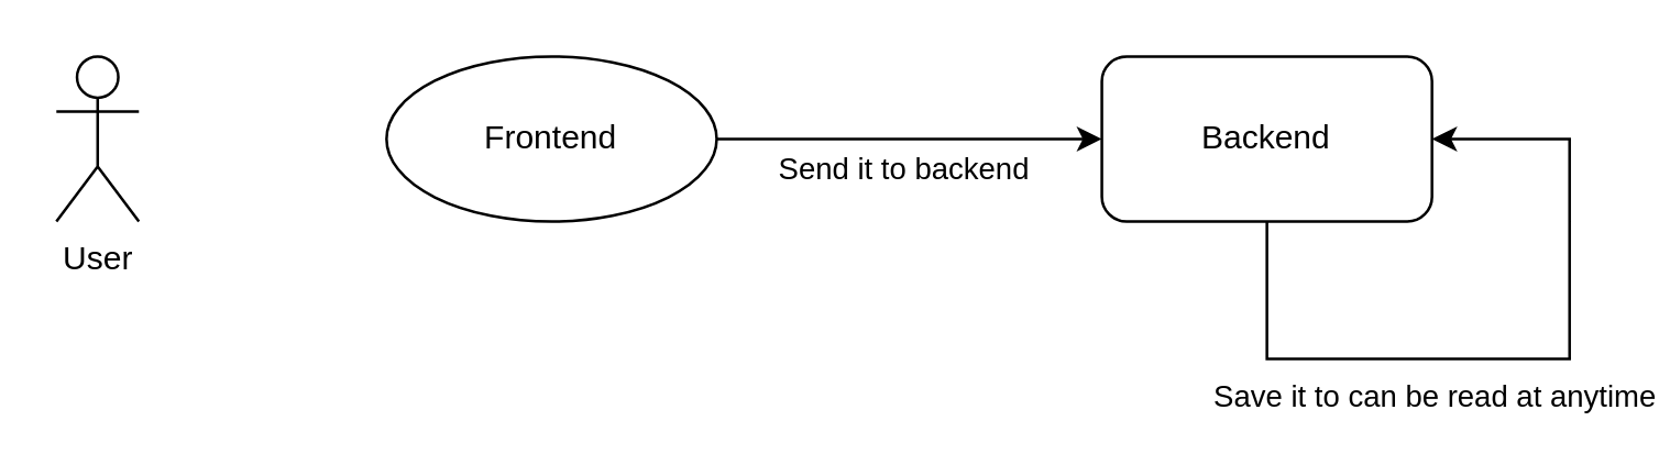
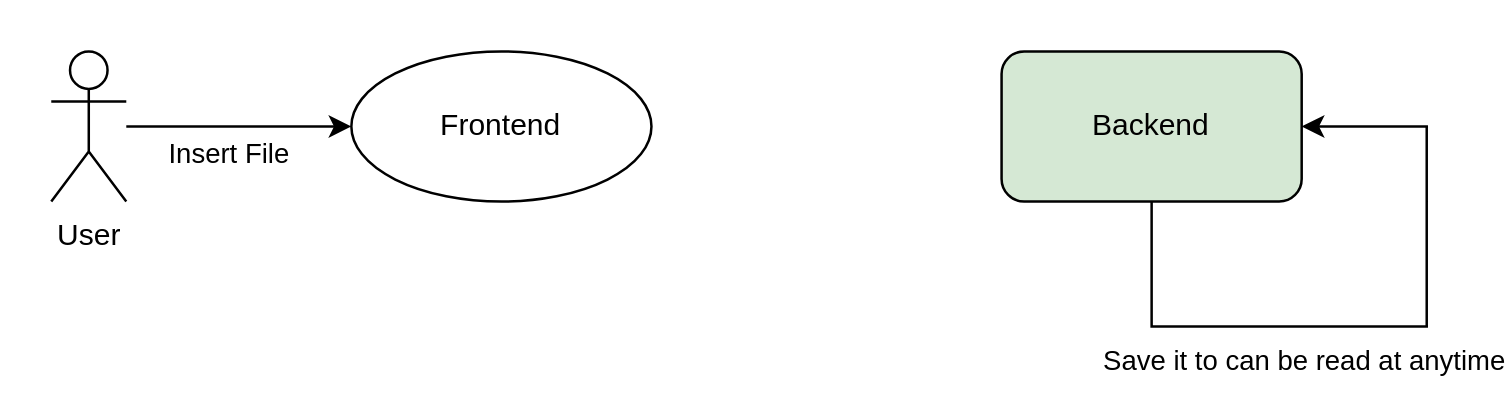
+ <mxCell id="4" value="" style="endArrow=classic;html=1;rounded=0;entryX=0;entryY=0.5;entryDx=0;entryDy=0;" edge="1" parent="1" source="3" target="2"><mxGeometry width="50" height="50" relative="1" as="geometry"><mxPoint x="370" y="280" as="sourcePoint" /><mxPoint x="420" y="230" as="targetPoint" /></mxGeometry></mxCell>
+ <mxCell id="5" value="Insert File" style="edgeLabel;html=1;align=center;verticalAlign=middle;resizable=0;points=[];" vertex="1" connectable="0" parent="4"><mxGeometry x="0.289" y="-3" relative="1" as="geometry"><mxPoint x="-18" y="7" as="offset" /></mxGeometry></mxCell>
- <mxCell id="7" value="" style="endArrow=classic;html=1;rounded=0;exitX=1;exitY=0.5;exitDx=0;exitDy=0;entryX=0;entryY=0.5;entryDx=0;entryDy=0;" edge="1" parent="1" source="2" target="6"><mxGeometry width="50" height="50" relative="1" as="geometry"><mxPoint x="370" y="280" as="sourcePoint" /><mxPoint x="420" y="230" as="targetPoint" /></mxGeometry></mxCell>
- <mxCell id="8" value="Send it to backend" style="edgeLabel;html=1;align=center;verticalAlign=middle;resizable=0;points=[];" vertex="1" connectable="0" parent="7"><mxGeometry x="-0.311" relative="1" as="geometry"><mxPoint x="19" y="10" as="offset" /></mxGeometry></mxCell>
- <mxCell id="6" value="Backend" style="rounded=1;whiteSpace=wrap;html=1;" vertex="1" parent="1"><mxGeometry x="400" y="20" width="120" height="60" as="geometry" /></mxCell>
+ <mxCell id="6" value="Backend" style="rounded=1;whiteSpace=wrap;html=1;fillColor=#d5e8d4;" vertex="1" parent="1"><mxGeometry x="400" y="20" width="120" height="60" as="geometry" /></mxCell>
